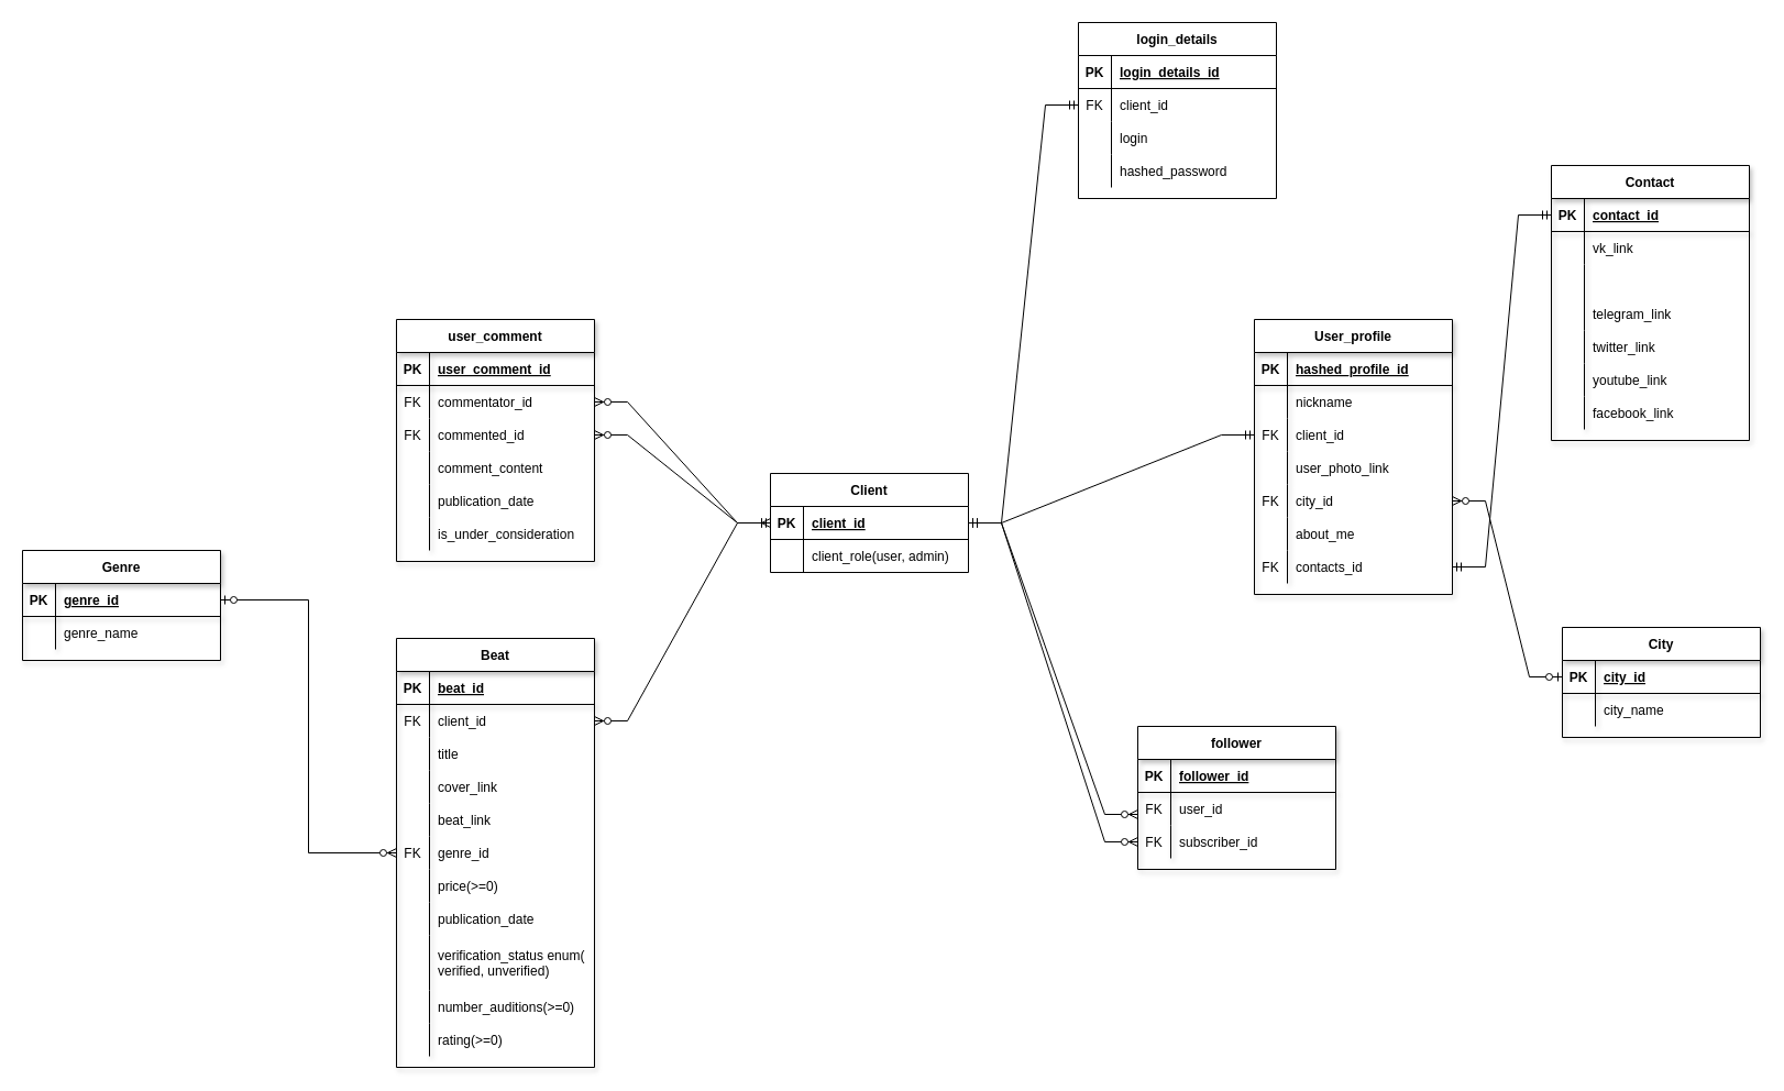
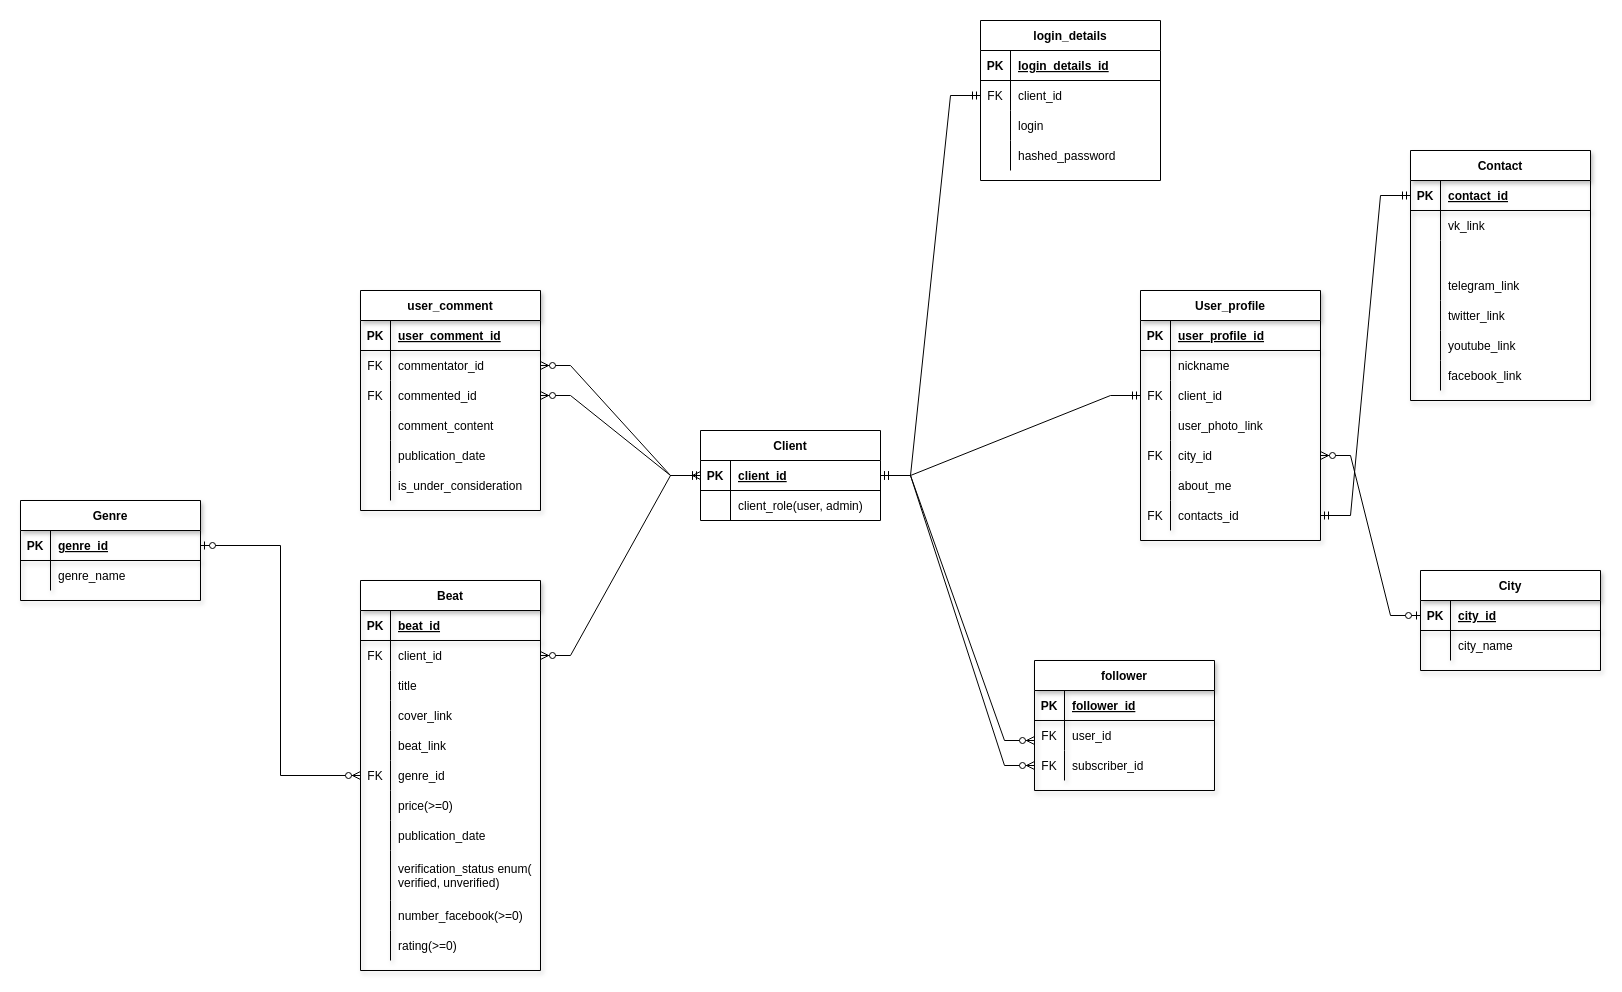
- <mxCell id="81" value="hashed_profile_id" style="shape=partialRectangle;connectable=0;fillColor=none;top=0;left=0;bottom=0;right=0;align=left;spacingLeft=6;fontStyle=5;overflow=hidden;shadow=1;" parent="79" vertex="1"><mxGeometry x="30" width="150" height="30" as="geometry"><mxRectangle width="150" height="30" as="alternateBounds" /></mxGeometry></mxCell>
+ <mxCell id="81" value="user_profile_id" style="shape=partialRectangle;connectable=0;fillColor=none;top=0;left=0;bottom=0;right=0;align=left;spacingLeft=6;fontStyle=5;overflow=hidden;shadow=1;" parent="79" vertex="1"><mxGeometry x="30" width="150" height="30" as="geometry"><mxRectangle width="150" height="30" as="alternateBounds" /></mxGeometry></mxCell>
- <mxCell id="74" value="number_auditions(&gt;=0)" style="shape=partialRectangle;connectable=0;fillColor=none;top=0;left=0;bottom=0;right=0;align=left;spacingLeft=6;overflow=hidden;shadow=1;" parent="72" vertex="1"><mxGeometry x="30" width="150" height="30" as="geometry"><mxRectangle width="150" height="30" as="alternateBounds" /></mxGeometry></mxCell>
+ <mxCell id="74" value="number_facebook(&gt;=0)" style="shape=partialRectangle;connectable=0;fillColor=none;top=0;left=0;bottom=0;right=0;align=left;spacingLeft=6;overflow=hidden;shadow=1;" parent="72" vertex="1"><mxGeometry x="30" width="150" height="30" as="geometry"><mxRectangle width="150" height="30" as="alternateBounds" /></mxGeometry></mxCell>
